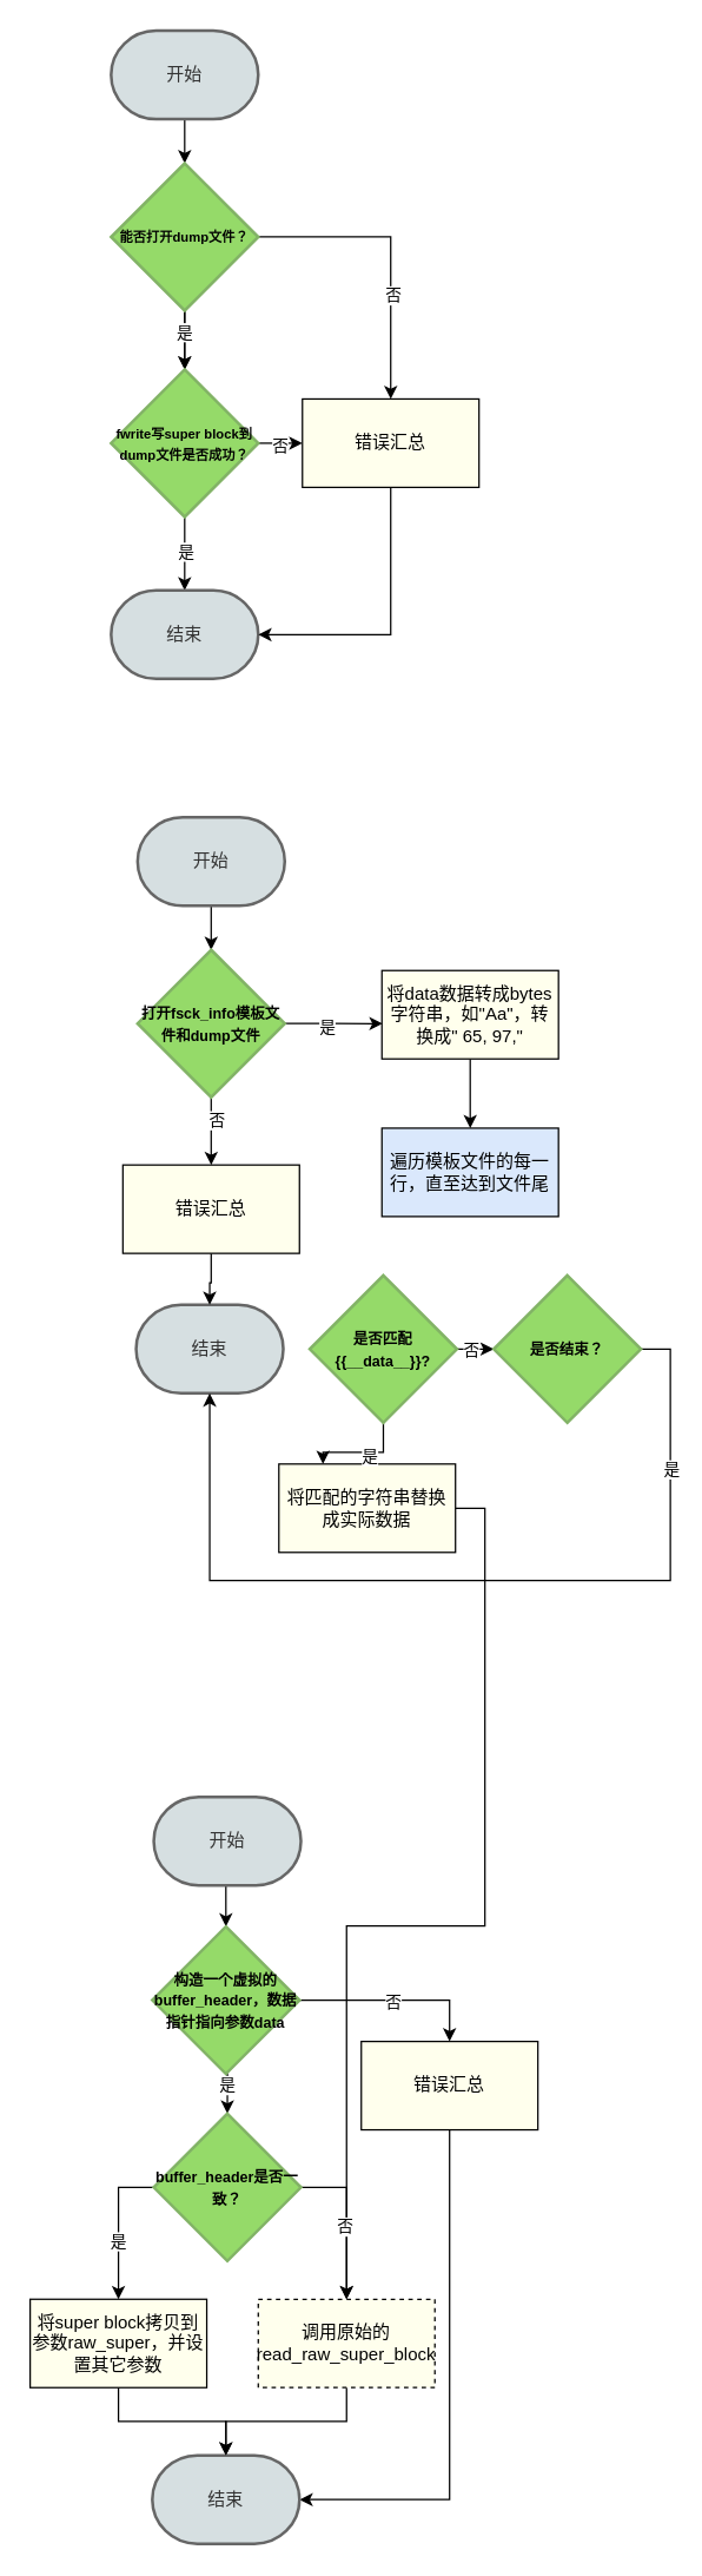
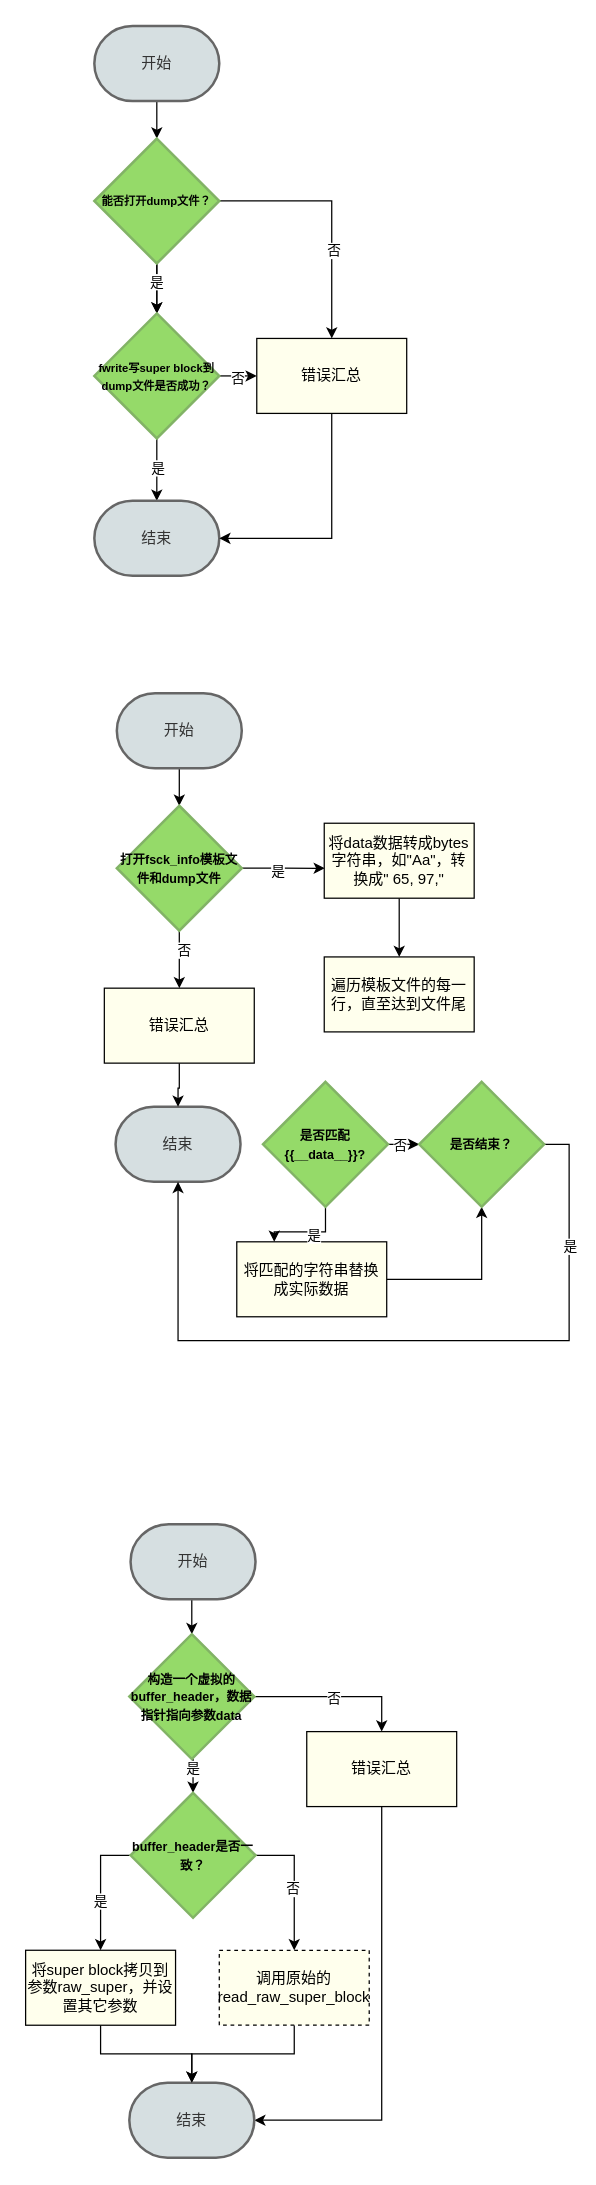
- <mxCell id="26" value="遍历模板文件的每一行，直至达到文件尾" style="rounded=0;whiteSpace=wrap;html=1;fillColor=#dae8fc;" vertex="1" parent="1"><mxGeometry x="259" y="765" width="120" height="60" as="geometry" /></mxCell>
+ <mxCell id="26" value="遍历模板文件的每一行，直至达到文件尾" style="rounded=0;whiteSpace=wrap;html=1;fillColor=#ffffed;" vertex="1" parent="1"><mxGeometry x="259" y="765" width="120" height="60" as="geometry" /></mxCell>
- <mxCell id="29" style="edgeStyle=orthogonalEdgeStyle;rounded=0;orthogonalLoop=1;jettySize=auto;html=1;exitX=1;exitY=0.5;exitDx=0;exitDy=0;" edge="1" parent="1" source="30" target="59"><mxGeometry relative="1" as="geometry" /></mxCell>
+ <mxCell id="29" style="edgeStyle=orthogonalEdgeStyle;rounded=0;orthogonalLoop=1;jettySize=auto;html=1;exitX=1;exitY=0.5;exitDx=0;exitDy=0;entryX=0.5;entryY=1;entryDx=0;entryDy=0;entryPerimeter=0;" edge="1" parent="1" source="30" target="38"><mxGeometry relative="1" as="geometry" /></mxCell>
